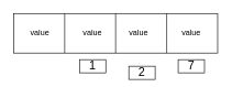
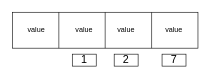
- <mxCell id="7" value="&lt;font style=&quot;font-size: 18px&quot;&gt;2&lt;/font&gt;" style="text;html=1;fillColor=none;align=center;verticalAlign=middle;whiteSpace=wrap;rounded=0;strokeColor=#000000;" vertex="1" parent="1"><mxGeometry x="195" y="100" width="40" height="20" as="geometry" /></mxCell>
+ <mxCell id="7" value="&lt;font style=&quot;font-size: 18px&quot;&gt;2&lt;/font&gt;" style="text;html=1;fillColor=none;align=center;verticalAlign=middle;whiteSpace=wrap;rounded=0;strokeColor=#000000;" vertex="1" parent="1"><mxGeometry x="190" y="90" width="40" height="20" as="geometry" /></mxCell>
